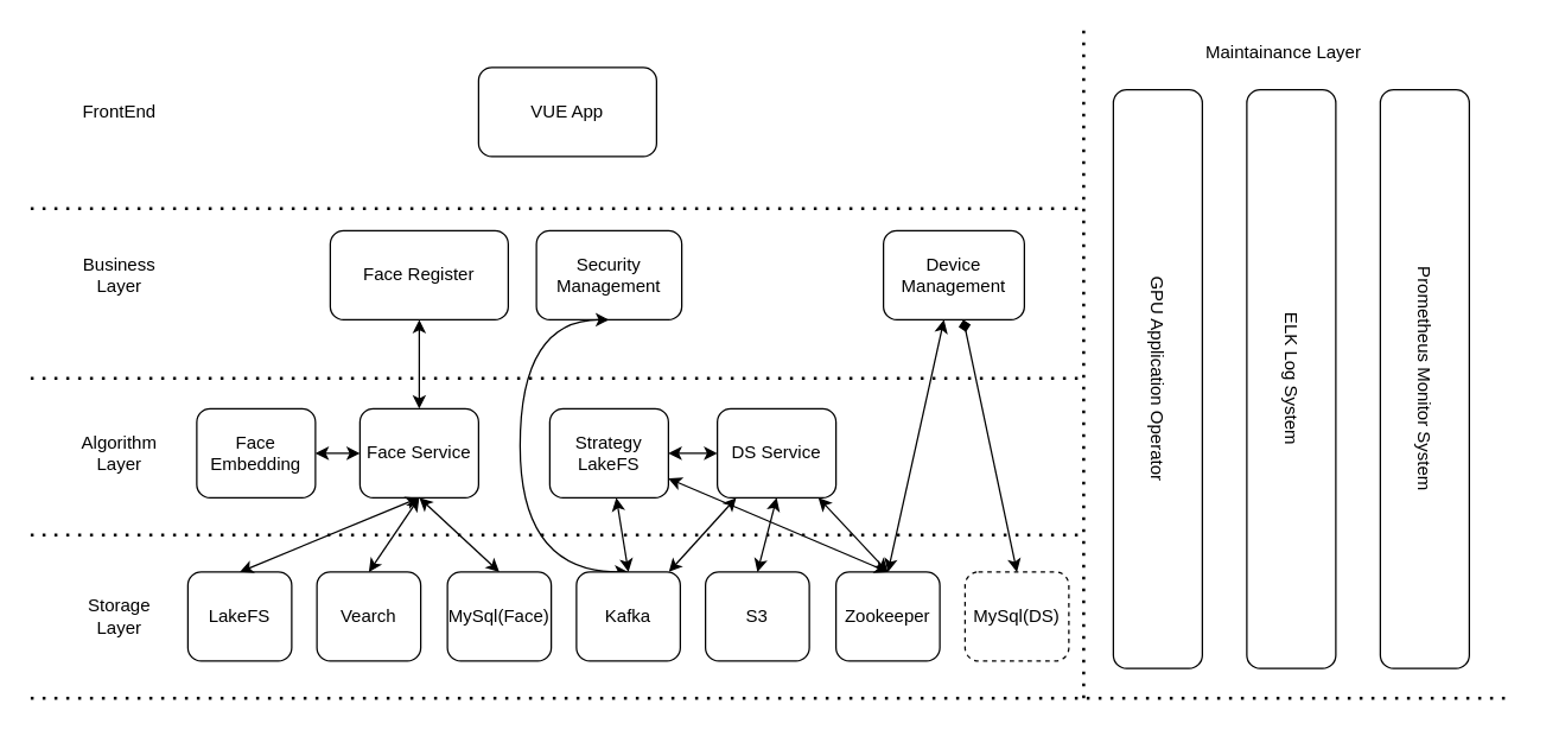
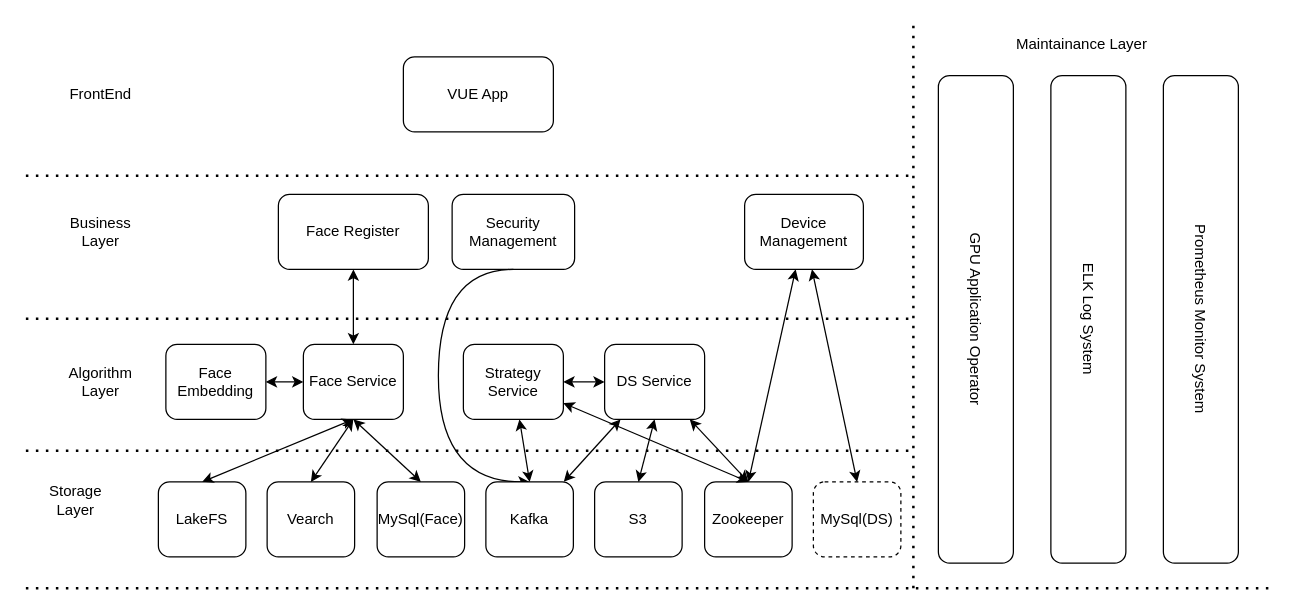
- <mxCell id="30" value="" style="endArrow=diamond;startArrow=classic;html=1;exitX=0.5;exitY=0;exitDx=0;exitDy=0;" parent="1" source="34" target="5" edge="1"><mxGeometry width="50" height="50" relative="1" as="geometry"><mxPoint x="610" y="550" as="sourcePoint" /><mxPoint x="660" y="500" as="targetPoint" /></mxGeometry></mxCell>
+ <mxCell id="30" value="" style="endArrow=classic;startArrow=classic;html=1;exitX=0.5;exitY=0;exitDx=0;exitDy=0;" parent="1" source="34" target="5" edge="1"><mxGeometry width="50" height="50" relative="1" as="geometry"><mxPoint x="610" y="550" as="sourcePoint" /><mxPoint x="660" y="500" as="targetPoint" /></mxGeometry></mxCell>
- <mxCell id="10" value="" style="endArrow=classic;startArrow=classic;html=1;entryX=0.5;entryY=1;entryDx=0;entryDy=0;exitX=0.5;exitY=0;exitDx=0;exitDy=0;edgeStyle=orthogonalEdgeStyle;curved=1;" parent="1" source="36" target="7" edge="1"><mxGeometry width="50" height="50" relative="1" as="geometry"><mxPoint x="332" y="220" as="sourcePoint" /><mxPoint x="382" y="170" as="targetPoint" /><Array as="points"><mxPoint x="350" y="385" /><mxPoint x="350" y="215" /></Array></mxGeometry></mxCell>
+ <mxCell id="10" value="" style="endArrow=none;startArrow=classic;html=1;entryX=0.5;entryY=1;entryDx=0;entryDy=0;exitX=0.5;exitY=0;exitDx=0;exitDy=0;edgeStyle=orthogonalEdgeStyle;curved=1;" parent="1" source="36" target="7" edge="1"><mxGeometry width="50" height="50" relative="1" as="geometry"><mxPoint x="332" y="220" as="sourcePoint" /><mxPoint x="382" y="170" as="targetPoint" /><Array as="points"><mxPoint x="350" y="385" /><mxPoint x="350" y="215" /></Array></mxGeometry></mxCell>
- <mxCell id="9" value="Strategy LakeFS" style="rounded=1;whiteSpace=wrap;html=1;" parent="1" vertex="1"><mxGeometry x="370" y="275" width="80" height="60" as="geometry" /></mxCell>
+ <mxCell id="9" value="Strategy Service" style="rounded=1;whiteSpace=wrap;html=1;" parent="1" vertex="1"><mxGeometry x="370" y="275" width="80" height="60" as="geometry" /></mxCell>
- <mxCell id="13" value="Storage Layer" style="text;html=1;strokeColor=none;fillColor=none;align=center;verticalAlign=middle;whiteSpace=wrap;rounded=0;" parent="1" vertex="1"><mxGeometry x="50" y="400" width="60" height="30" as="geometry" /></mxCell>
+ <mxCell id="13" value="Storage Layer" style="text;html=1;strokeColor=none;fillColor=none;align=center;verticalAlign=middle;whiteSpace=wrap;rounded=0;" parent="1" vertex="1"><mxGeometry x="30" y="385" width="60" height="30" as="geometry" /></mxCell>
